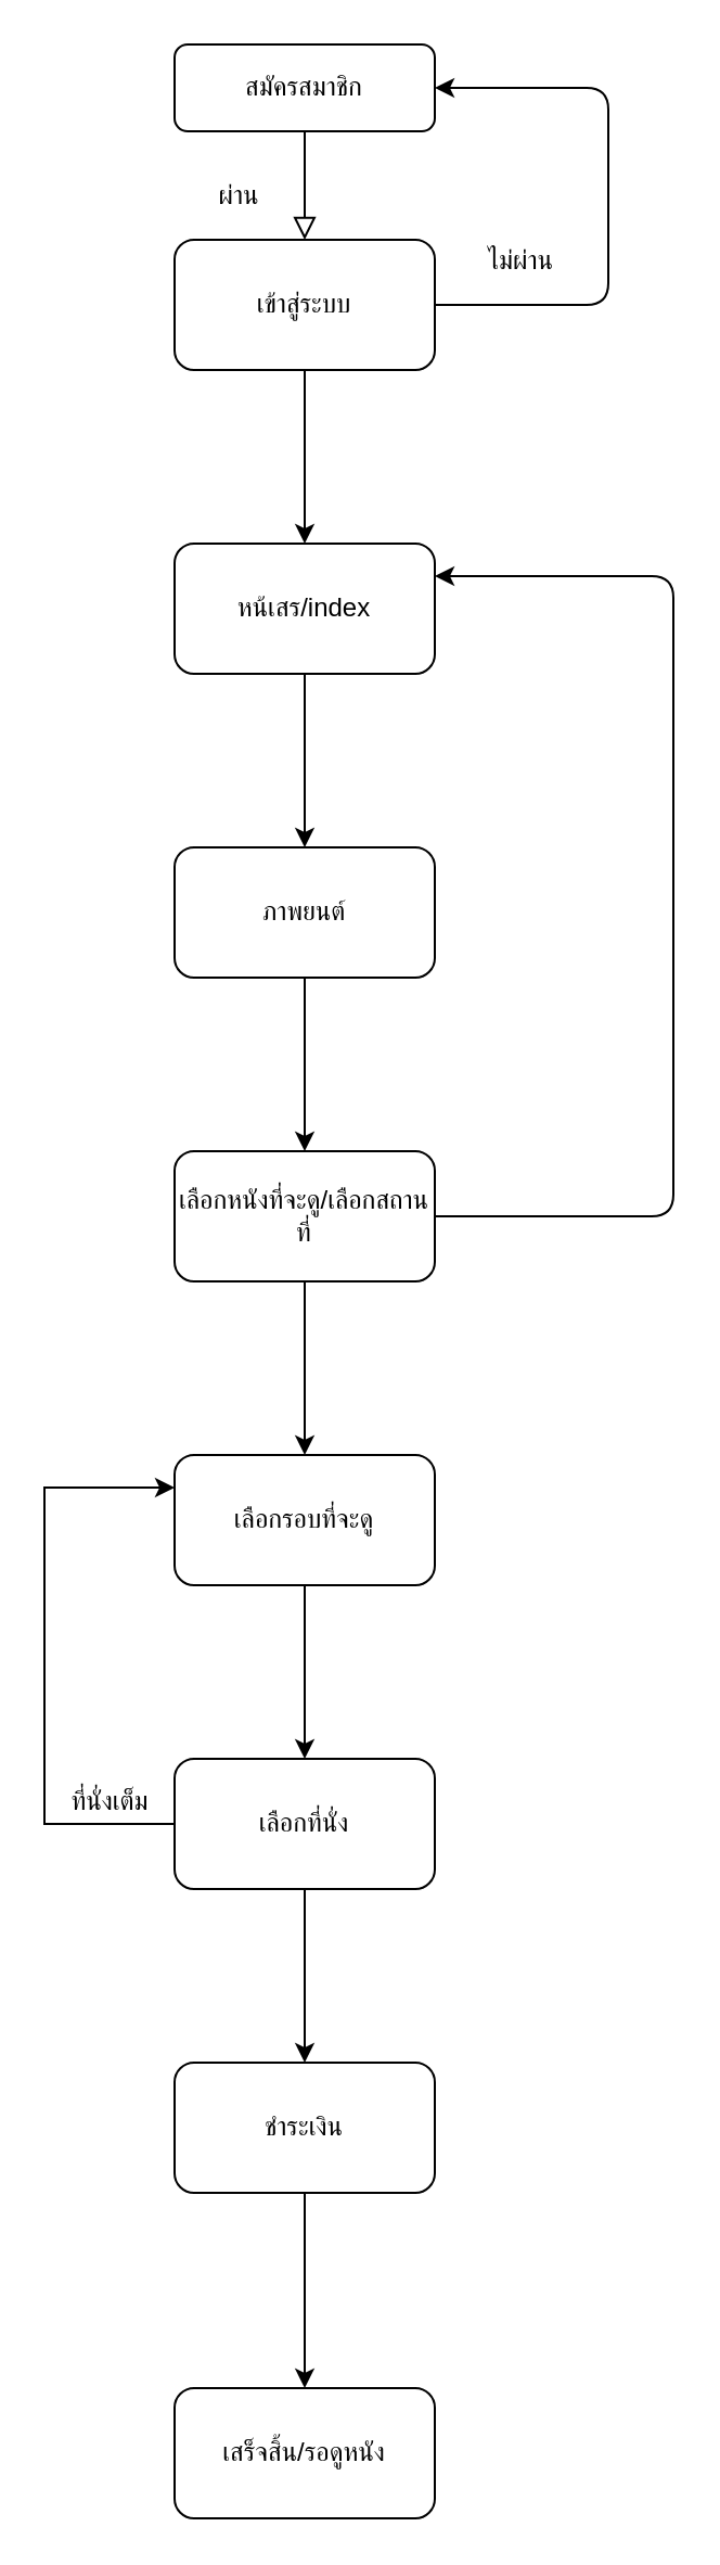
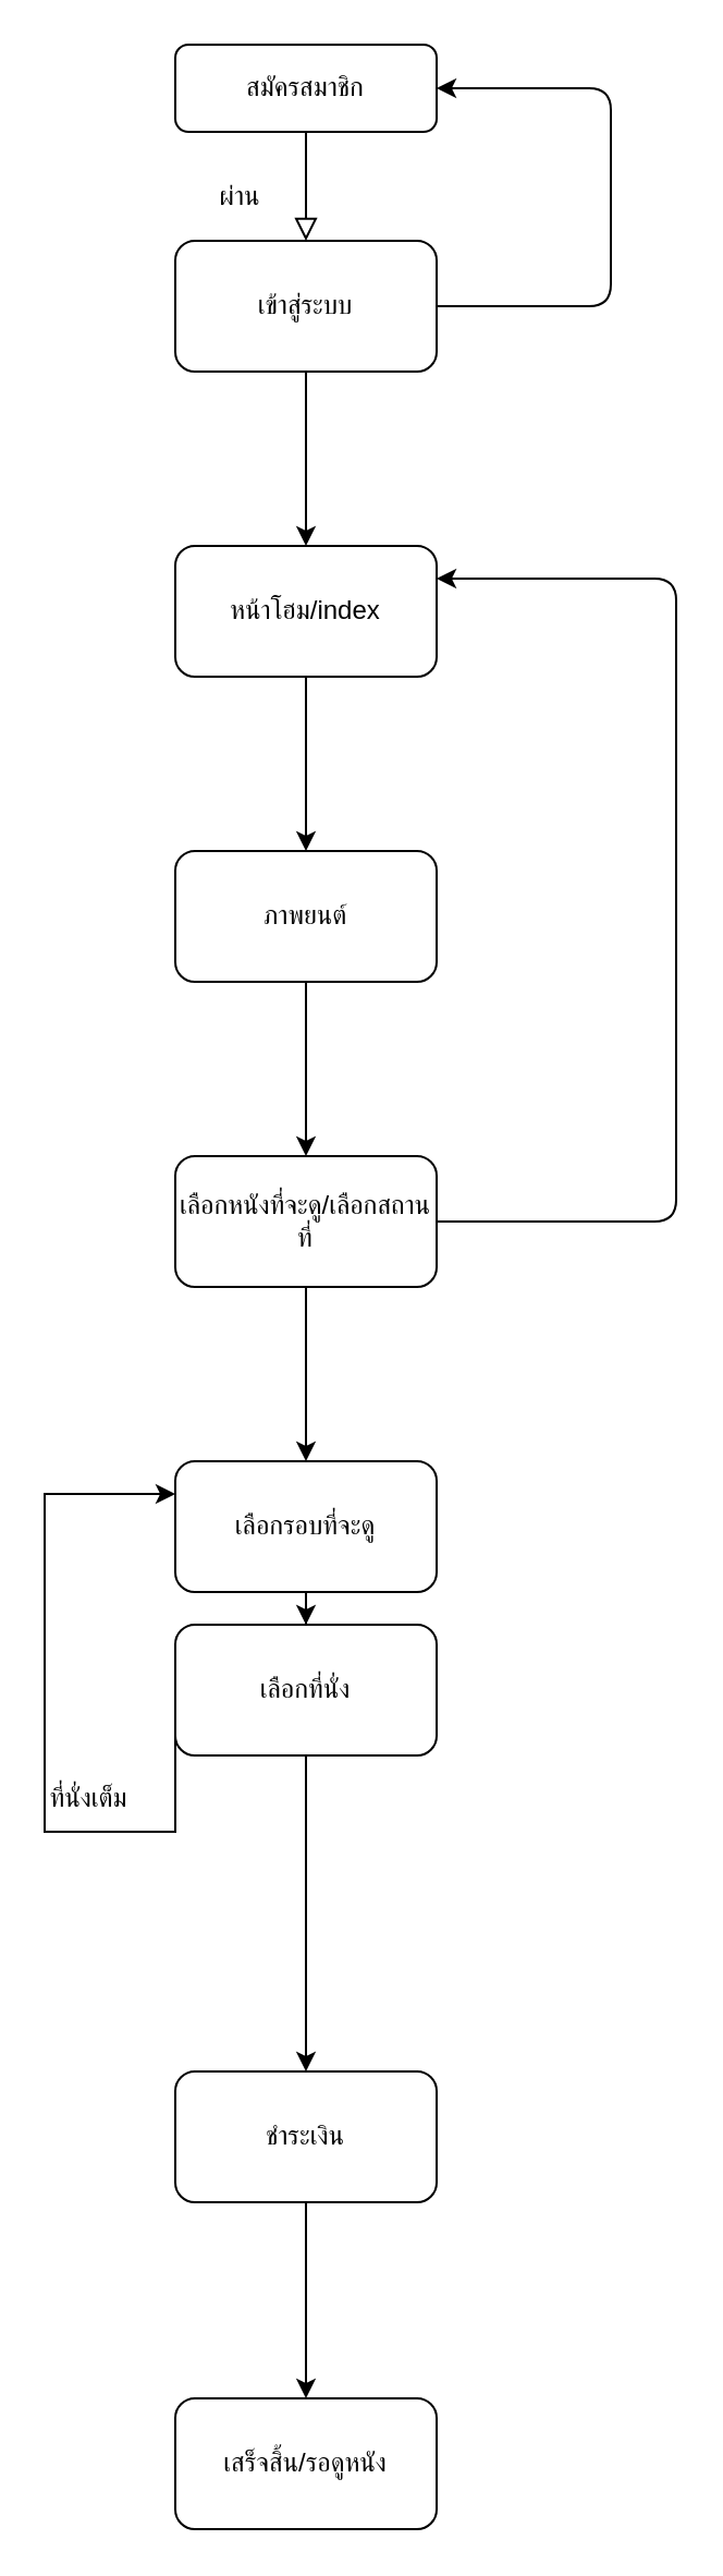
- <mxCell id="7" value="ไม่ผ่าน" style="text;html=1;strokeColor=none;fillColor=none;align=center;verticalAlign=middle;whiteSpace=wrap;rounded=0;" vertex="1" parent="1"><mxGeometry x="220" y="110" width="40" height="20" as="geometry" /></mxCell>
- <mxCell id="9" value="หน้เสร/index" style="whiteSpace=wrap;html=1;rounded=1;" vertex="1" parent="1"><mxGeometry x="80" y="250" width="120" height="60" as="geometry" /></mxCell>
+ <mxCell id="9" value="หน้าโฮม/index" style="whiteSpace=wrap;html=1;rounded=1;" vertex="1" parent="1"><mxGeometry x="80" y="250" width="120" height="60" as="geometry" /></mxCell>
- <mxCell id="24" value="ที่นั่งเต็ม" style="text;html=1;align=center;verticalAlign=middle;resizable=0;points=[];autosize=1;" vertex="1" parent="1"><mxGeometry x="20" y="820" width="60" height="20" as="geometry" /></mxCell>
+ <mxCell id="24" value="ที่นั่งเต็ม" style="text;html=1;align=center;verticalAlign=middle;resizable=0;points=[];autosize=1;" vertex="1" parent="1"><mxGeometry x="10" y="815" width="60" height="20" as="geometry" /></mxCell>
- <mxCell id="19" value="เลือกที่นั่ง" style="whiteSpace=wrap;html=1;rounded=1;" vertex="1" parent="1"><mxGeometry x="80" y="810" width="120" height="60" as="geometry" /></mxCell>
+ <mxCell id="19" value="เลือกที่นั่ง" style="whiteSpace=wrap;html=1;rounded=1;" vertex="1" parent="1"><mxGeometry x="80" y="745" width="120" height="60" as="geometry" /></mxCell>
